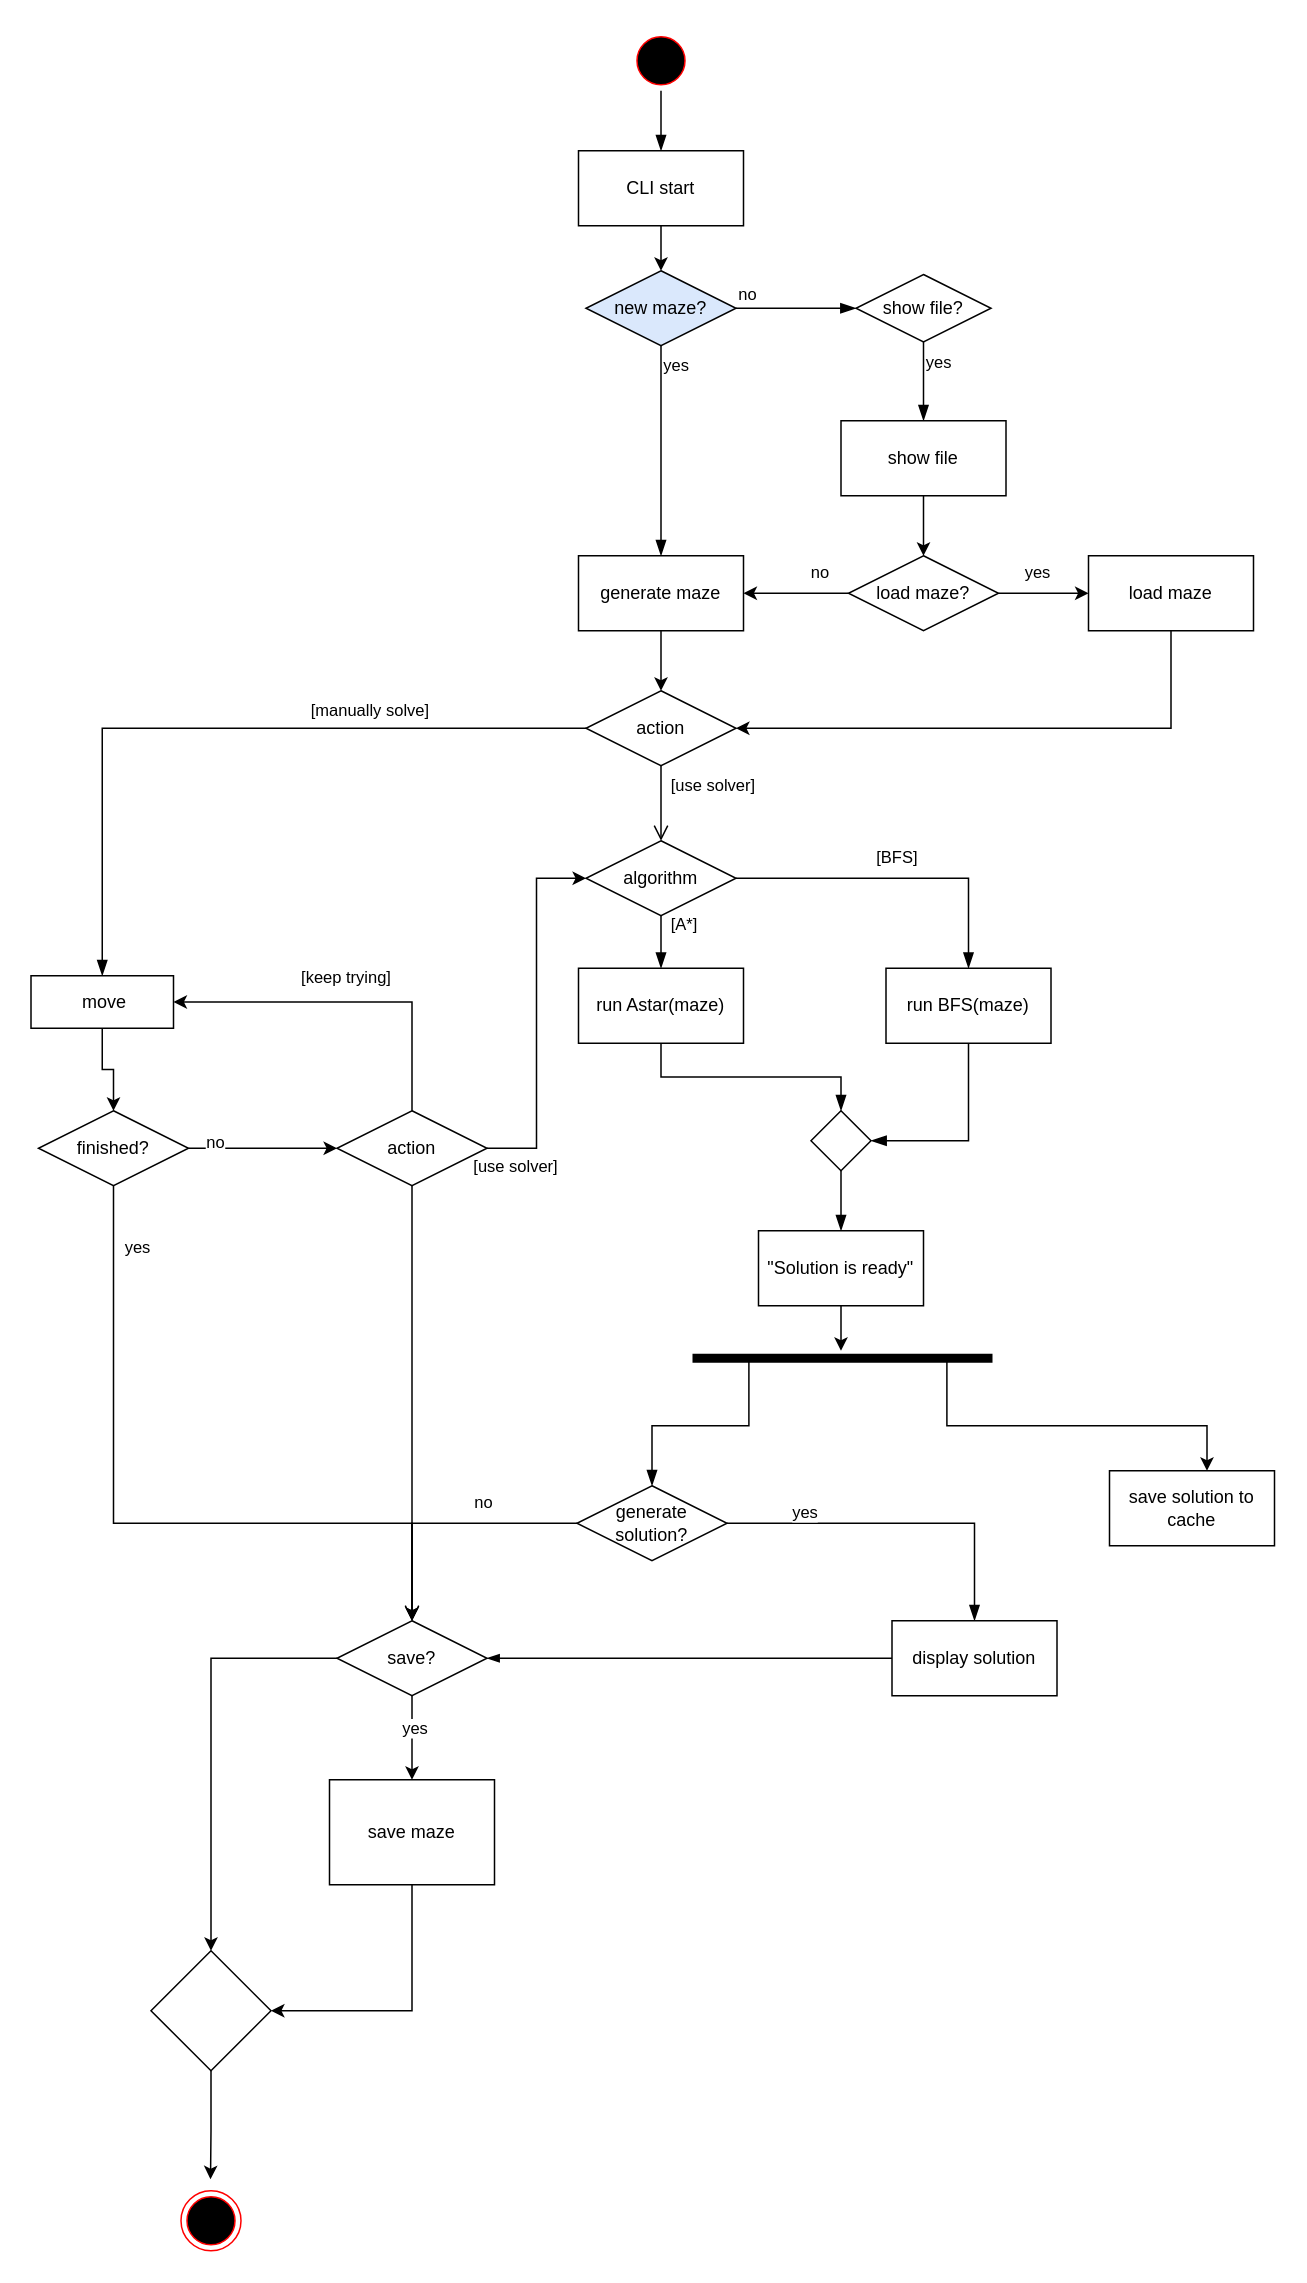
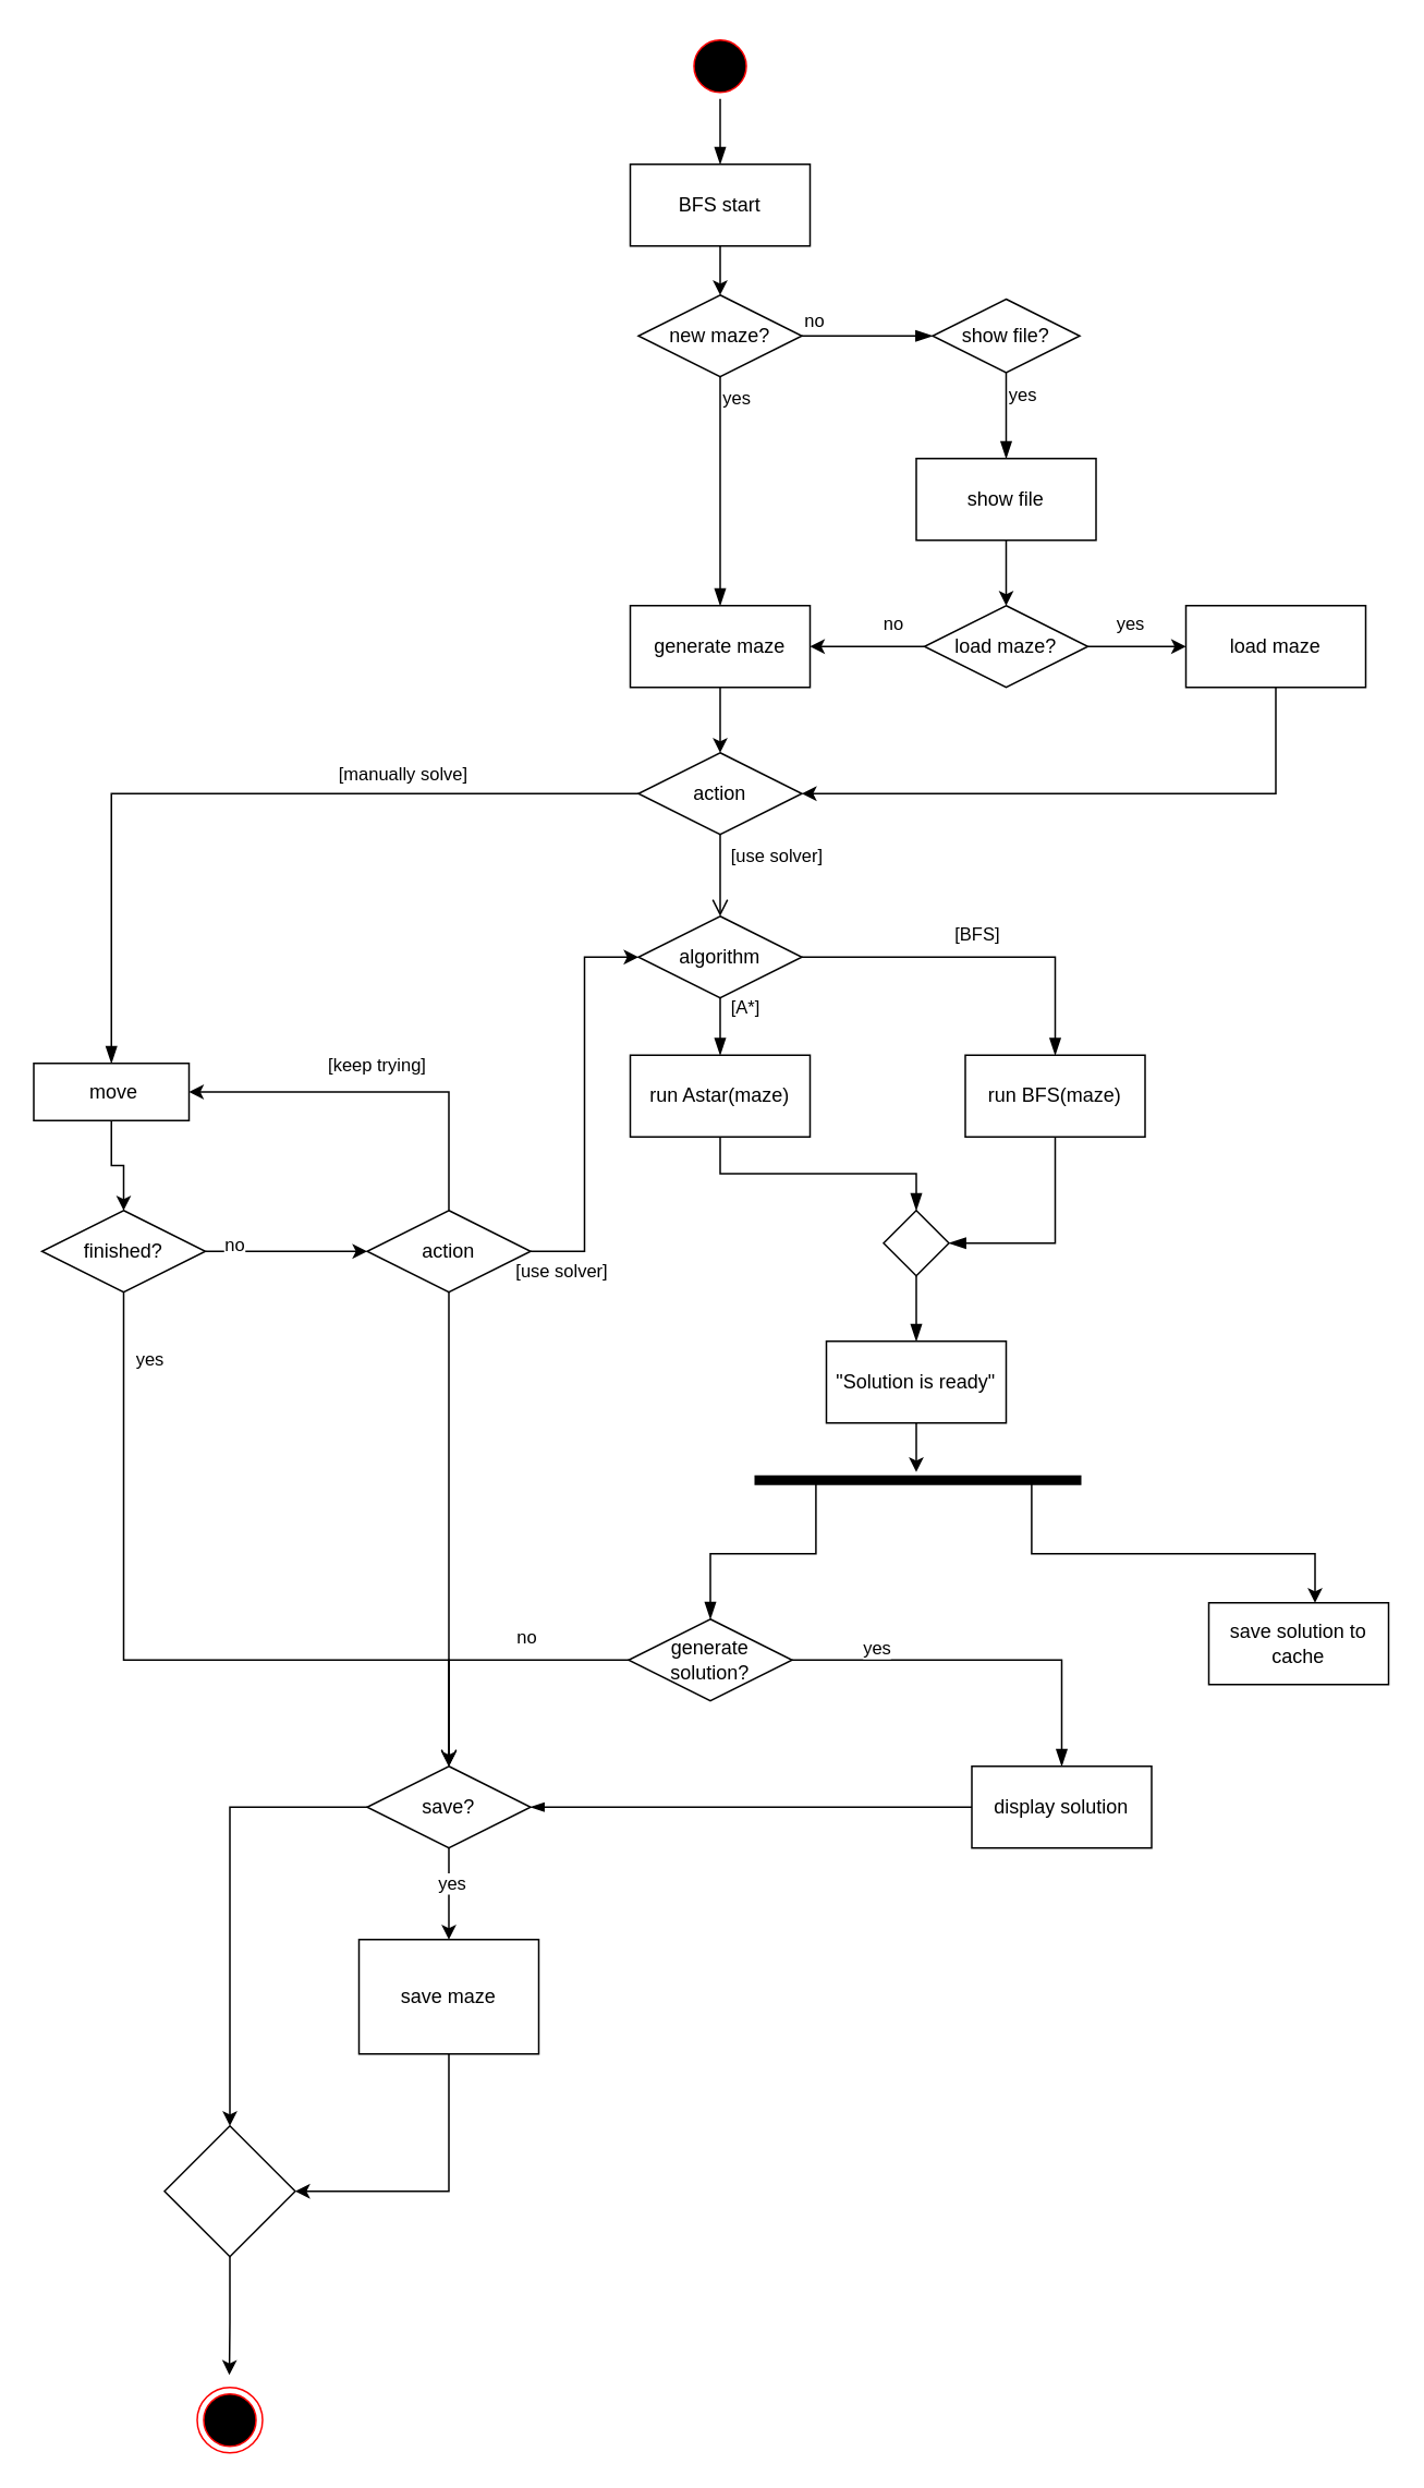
- <mxCell id="5" value="CLI start" style="html=1;whiteSpace=wrap;" vertex="1" parent="1"><mxGeometry x="385" y="100" width="110" height="50" as="geometry" /></mxCell>
+ <mxCell id="5" value="BFS start" style="html=1;whiteSpace=wrap;" vertex="1" parent="1"><mxGeometry x="385" y="100" width="110" height="50" as="geometry" /></mxCell>
- <mxCell id="6" value="new maze?" style="rhombus;whiteSpace=wrap;html=1;fillColor=#dae8fc;" vertex="1" parent="1"><mxGeometry x="390" y="180" width="100" height="50" as="geometry" /></mxCell>
+ <mxCell id="6" value="new maze?" style="rhombus;whiteSpace=wrap;html=1;" vertex="1" parent="1"><mxGeometry x="390" y="180" width="100" height="50" as="geometry" /></mxCell>
